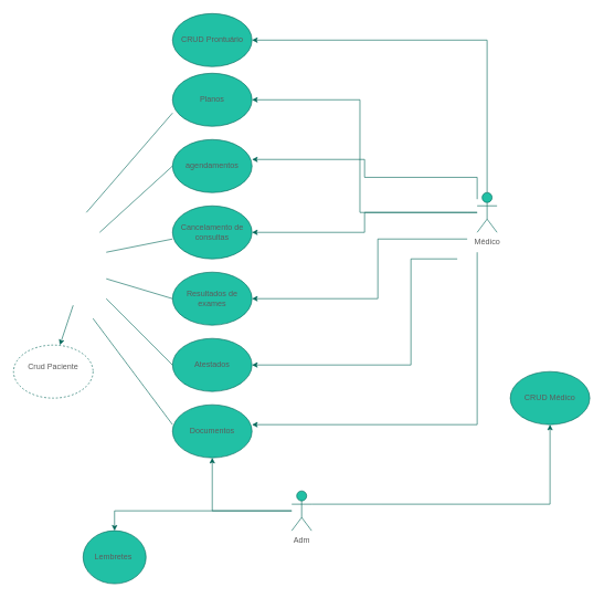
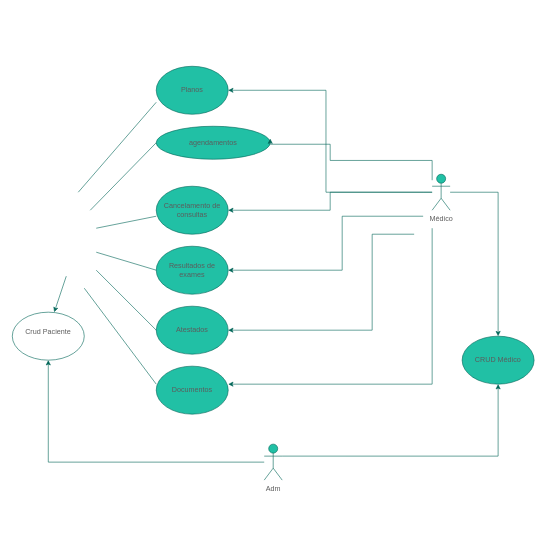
- <mxCell id="25" value="CRUD Prontuário" style="ellipse;whiteSpace=wrap;html=1;labelBackgroundColor=none;fillColor=#21C0A5;strokeColor=#006658;fontColor=#5C5C5C;" vertex="1" parent="1"><mxGeometry x="260" y="20" width="120" height="80" as="geometry" /></mxCell>
- <mxCell id="23" style="edgeStyle=orthogonalEdgeStyle;rounded=0;orthogonalLoop=1;jettySize=auto;html=1;entryX=1;entryY=0.5;entryDx=0;entryDy=0;labelBackgroundColor=none;fontColor=default;strokeColor=#006658;" edge="1" parent="1" source="24" target="25"><mxGeometry relative="1" as="geometry"><Array as="points"><mxPoint x="735" y="60" /></Array></mxGeometry></mxCell>
- <mxCell id="5" value="agendamentos" style="ellipse;whiteSpace=wrap;html=1;labelBackgroundColor=none;fillColor=#21C0A5;strokeColor=#006658;fontColor=#5C5C5C;" vertex="1" parent="1"><mxGeometry x="260" y="210" width="120" height="80" as="geometry" /></mxCell>
+ <mxCell id="5" value="agendamentos" style="ellipse;whiteSpace=wrap;html=1;labelBackgroundColor=none;fillColor=#21C0A5;strokeColor=#006658;fontColor=#5C5C5C;" vertex="1" parent="1"><mxGeometry x="260" y="210" width="190" height="55" as="geometry" /></mxCell>
+ <mxCell id="21" style="edgeStyle=orthogonalEdgeStyle;rounded=0;orthogonalLoop=1;jettySize=auto;html=1;entryX=0.5;entryY=0;entryDx=0;entryDy=0;labelBackgroundColor=none;fontColor=default;strokeColor=#006658;" edge="1" parent="1" source="24" target="26"><mxGeometry relative="1" as="geometry" /></mxCell>
- <mxCell id="2" value="Crud Paciente&lt;div&gt;&lt;br&gt;&lt;/div&gt;" style="ellipse;whiteSpace=wrap;html=1;fillColor=none;labelBackgroundColor=none;strokeColor=#006658;fontColor=#5C5C5C;dashed=1;" vertex="1" parent="1"><mxGeometry x="20" y="520" width="120" height="80" as="geometry" /></mxCell>
+ <mxCell id="2" value="Crud Paciente&lt;div&gt;&lt;br&gt;&lt;/div&gt;" style="ellipse;whiteSpace=wrap;html=1;fillColor=none;labelBackgroundColor=none;strokeColor=#006658;fontColor=#5C5C5C;" vertex="1" parent="1"><mxGeometry x="20" y="520" width="120" height="80" as="geometry" /></mxCell>
- <mxCell id="29" style="edgeStyle=orthogonalEdgeStyle;rounded=0;orthogonalLoop=1;jettySize=auto;html=1;labelBackgroundColor=none;fontColor=default;strokeColor=#006658;" edge="1" parent="1" source="30" target="9"><mxGeometry relative="1" as="geometry" /></mxCell>
+ <mxCell id="29" style="edgeStyle=orthogonalEdgeStyle;rounded=0;orthogonalLoop=1;jettySize=auto;html=1;entryX=0.5;entryY=1;entryDx=0;entryDy=0;labelBackgroundColor=none;fontColor=default;strokeColor=#006658;" edge="1" parent="1" source="30" target="2"><mxGeometry relative="1" as="geometry" /></mxCell>
- <mxCell id="28" style="edgeStyle=orthogonalEdgeStyle;rounded=0;orthogonalLoop=1;jettySize=auto;html=1;entryX=0.5;entryY=0;entryDx=0;entryDy=0;labelBackgroundColor=none;fontColor=default;strokeColor=#006658;" edge="1" parent="1" source="30" target="31"><mxGeometry relative="1" as="geometry" /></mxCell>
- <mxCell id="31" value="Lembretes&amp;nbsp;" style="ellipse;whiteSpace=wrap;html=1;labelBackgroundColor=none;fillColor=#21C0A5;strokeColor=#006658;fontColor=#5C5C5C;" vertex="1" parent="1"><mxGeometry x="125" y="800" width="95" height="80" as="geometry" /></mxCell>
